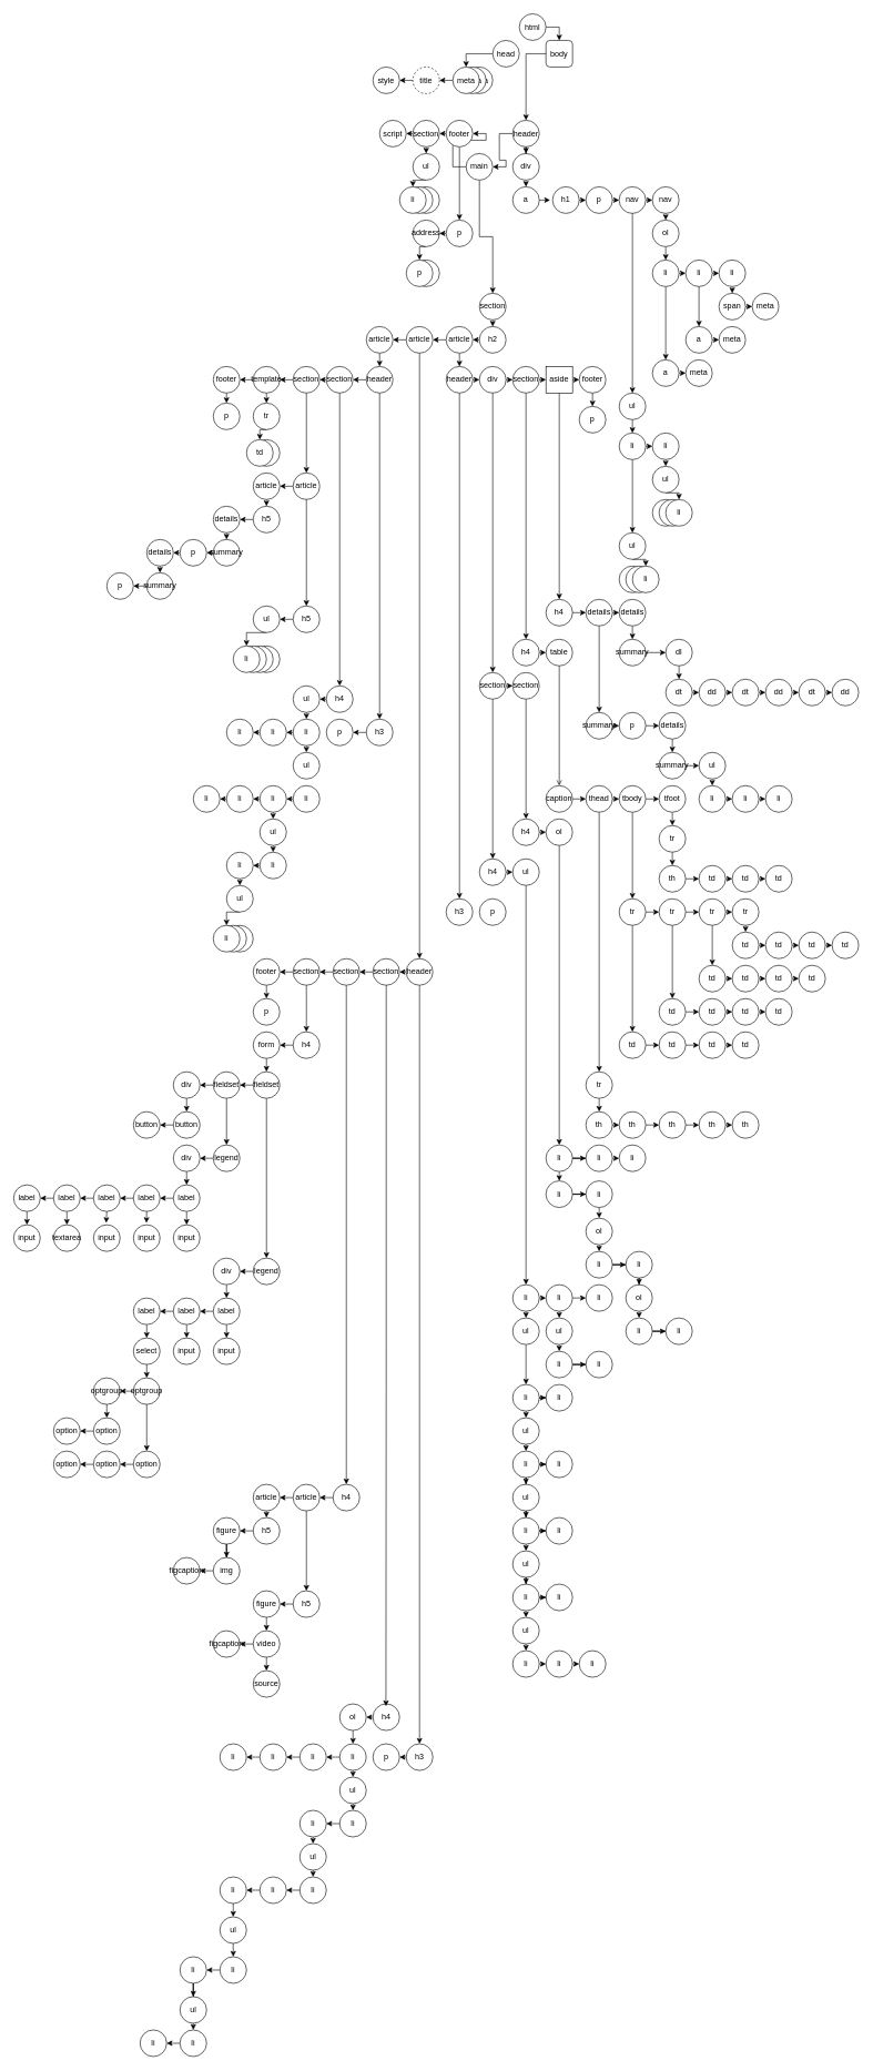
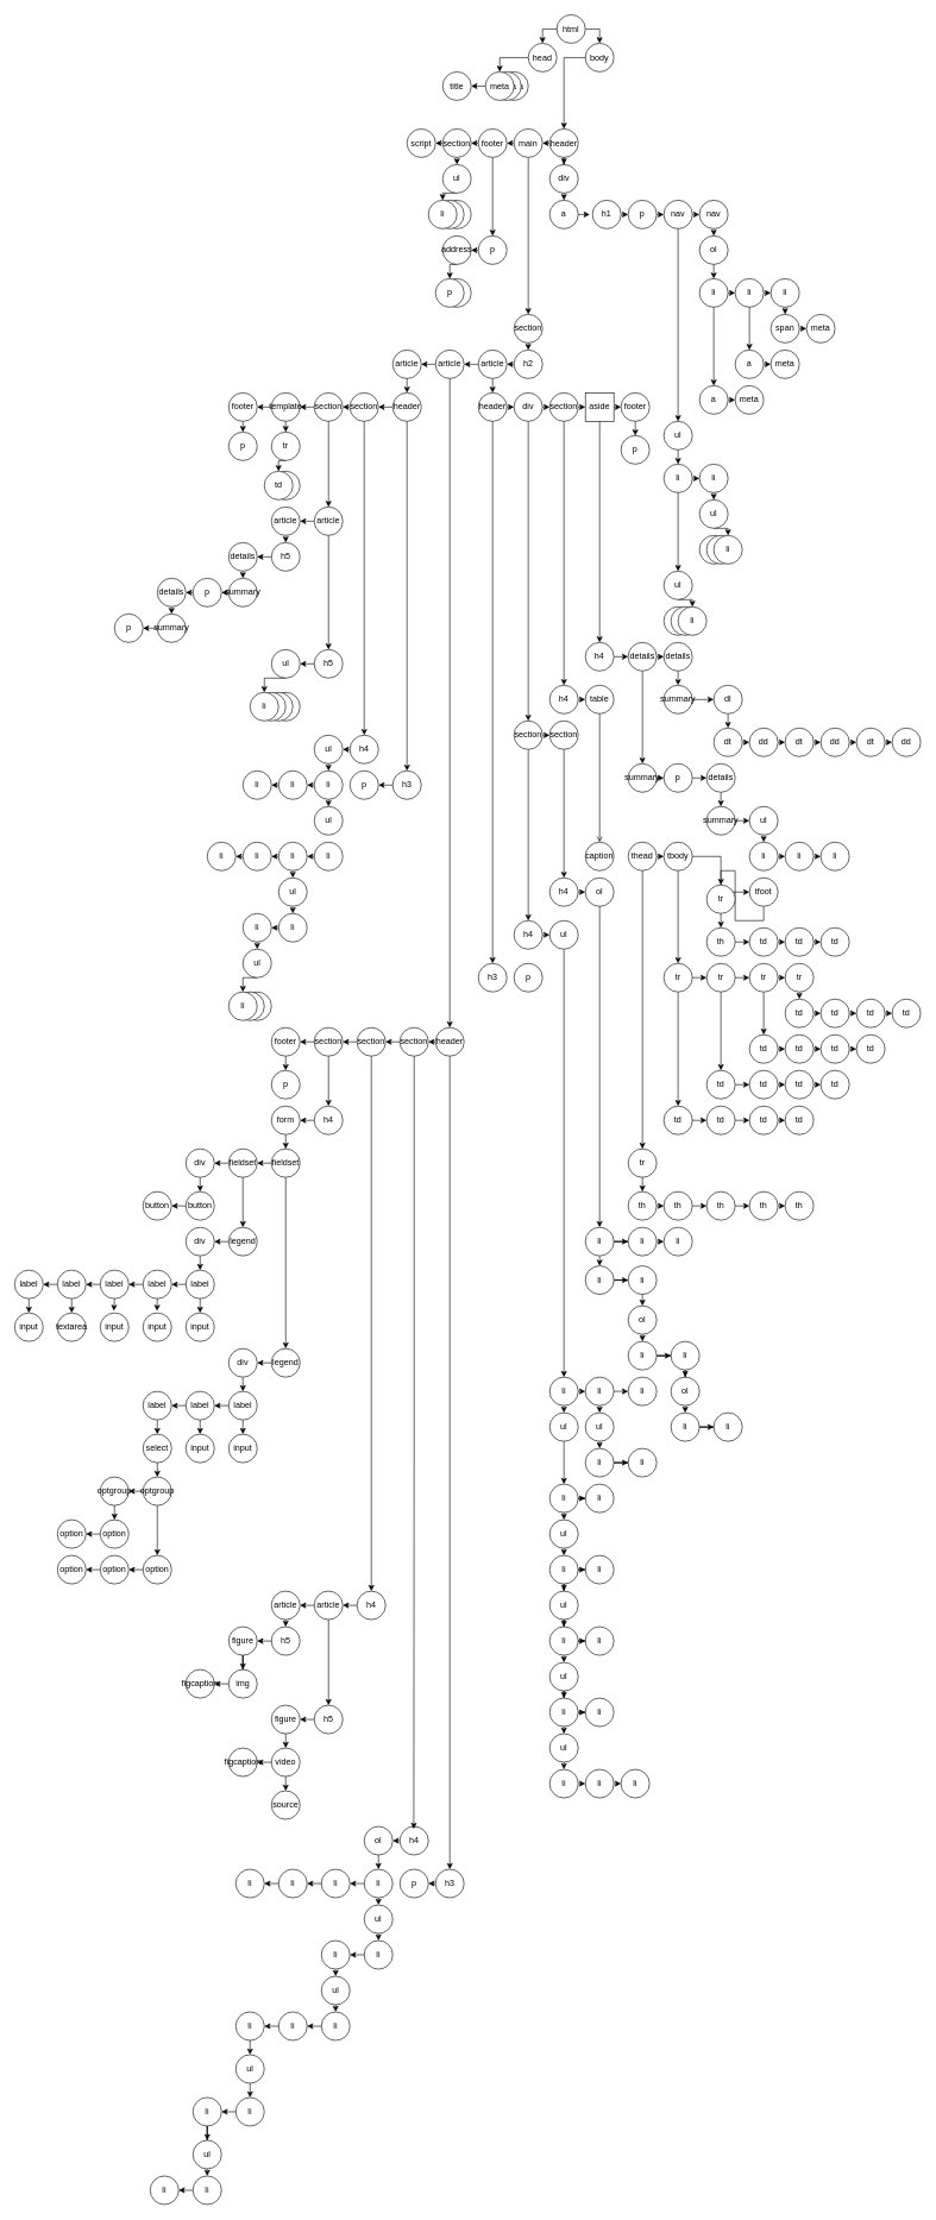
+ <mxCell id="2" style="edgeStyle=orthogonalEdgeStyle;rounded=0;orthogonalLoop=1;jettySize=auto;html=1;exitX=0;exitY=0.5;exitDx=0;exitDy=0;entryX=0.5;entryY=0;entryDx=0;entryDy=0;" edge="1" parent="1" source="4" target="6"><mxGeometry relative="1" as="geometry" /></mxCell>
- <mxCell id="14" value="body" style="whiteSpace=wrap;html=1;fillColor=light-dark(#FFFFFF,#000066);strokeColor=light-dark(#000000,#000000);rounded=1;" vertex="1" parent="1"><mxGeometry x="820" y="60" width="40" height="40" as="geometry" /></mxCell>
+ <mxCell id="14" value="body" style="ellipse;whiteSpace=wrap;html=1;fillColor=light-dark(#FFFFFF,#000066);strokeColor=light-dark(#000000,#000000);" vertex="1" parent="1"><mxGeometry x="820" y="60" width="40" height="40" as="geometry" /></mxCell>
- <mxCell id="13" value="style" style="ellipse;whiteSpace=wrap;html=1;fillColor=light-dark(#FFFFFF,#000066);strokeColor=light-dark(#000000,#000000);" vertex="1" parent="1"><mxGeometry x="560" y="100" width="40" height="40" as="geometry" /></mxCell>
- <mxCell id="11" style="edgeStyle=orthogonalEdgeStyle;rounded=0;orthogonalLoop=1;jettySize=auto;html=1;exitX=0;exitY=0.5;exitDx=0;exitDy=0;entryX=1;entryY=0.5;entryDx=0;entryDy=0;" edge="1" parent="1" source="12" target="13"><mxGeometry relative="1" as="geometry" /></mxCell>
- <mxCell id="12" value="title" style="ellipse;whiteSpace=wrap;html=1;fillColor=light-dark(#FFFFFF,#000066);strokeColor=light-dark(#000000,#000000);dashed=1;" vertex="1" parent="1"><mxGeometry x="620" y="100" width="40" height="40" as="geometry" /></mxCell>
+ <mxCell id="12" value="title" style="ellipse;whiteSpace=wrap;html=1;fillColor=light-dark(#FFFFFF,#000066);strokeColor=light-dark(#000000,#000000);" vertex="1" parent="1"><mxGeometry x="620" y="100" width="40" height="40" as="geometry" /></mxCell>
- <mxCell id="20" value="main" style="ellipse;whiteSpace=wrap;html=1;fillColor=light-dark(#FFFFFF,#000066);strokeColor=light-dark(#000000,#000000);" vertex="1" parent="1"><mxGeometry x="700" y="230" width="40" height="40" as="geometry" /></mxCell>
+ <mxCell id="20" value="main" style="ellipse;whiteSpace=wrap;html=1;fillColor=light-dark(#FFFFFF,#000066);strokeColor=light-dark(#000000,#000000);" vertex="1" parent="1"><mxGeometry x="720" y="180" width="40" height="40" as="geometry" /></mxCell>
- <mxCell id="380" style="edgeStyle=orthogonalEdgeStyle;rounded=0;orthogonalLoop=1;jettySize=auto;html=1;exitX=1;exitY=0.5;exitDx=0;exitDy=0;entryX=0;entryY=0.5;entryDx=0;entryDy=0;" edge="1" parent="1" source="381" target="384"><mxGeometry relative="1" as="geometry" /></mxCell>
- <mxCell id="389" value="tfoot" style="ellipse;whiteSpace=wrap;html=1;fillColor=light-dark(#FFFFFF,#000066);strokeColor=light-dark(#000000,#000000);" vertex="1" parent="1"><mxGeometry x="990" y="1180" width="40" height="40" as="geometry" /></mxCell>
+ <mxCell id="389" value="tfoot" style="ellipse;whiteSpace=wrap;html=1;fillColor=light-dark(#FFFFFF,#000066);strokeColor=light-dark(#000000,#000000);" vertex="1" parent="1"><mxGeometry x="1050" y="1230" width="40" height="40" as="geometry" /></mxCell>
